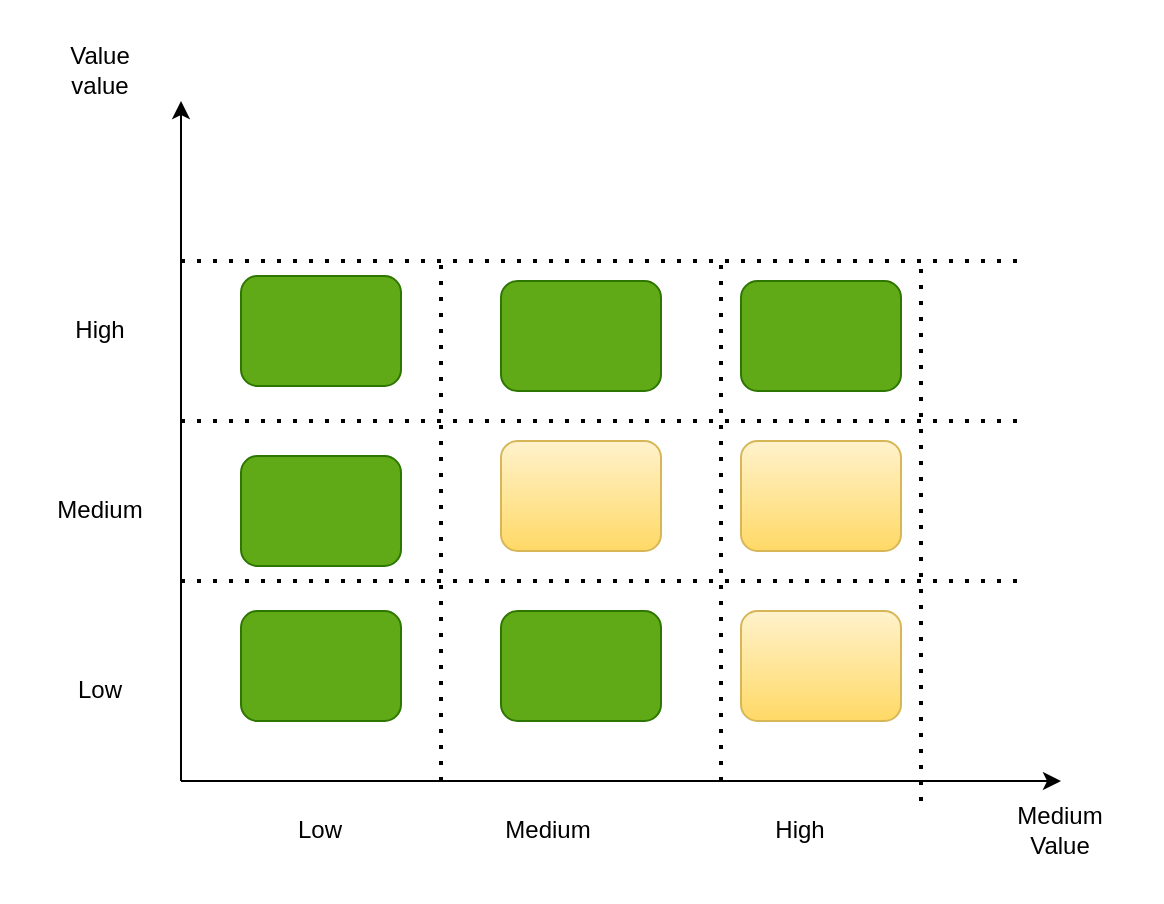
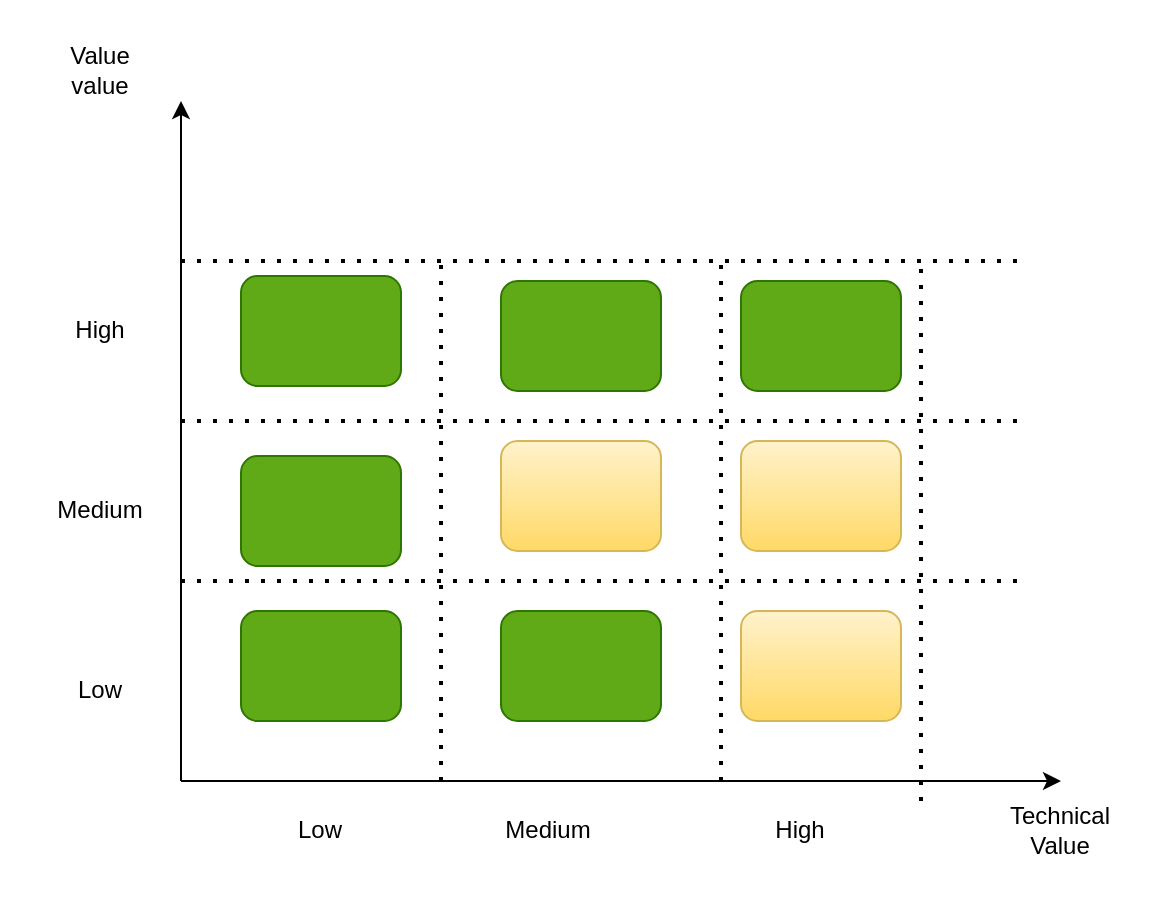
- <mxCell id="5" value="Medium&lt;br&gt;Value" style="text;html=1;strokeColor=none;fillColor=none;align=center;verticalAlign=middle;whiteSpace=wrap;rounded=0;" parent="1" vertex="1"><mxGeometry x="500" y="400" width="60" height="30" as="geometry" /></mxCell>
+ <mxCell id="5" value="Technical&lt;br&gt;Value" style="text;html=1;strokeColor=none;fillColor=none;align=center;verticalAlign=middle;whiteSpace=wrap;rounded=0;" parent="1" vertex="1"><mxGeometry x="500" y="400" width="60" height="30" as="geometry" /></mxCell>
